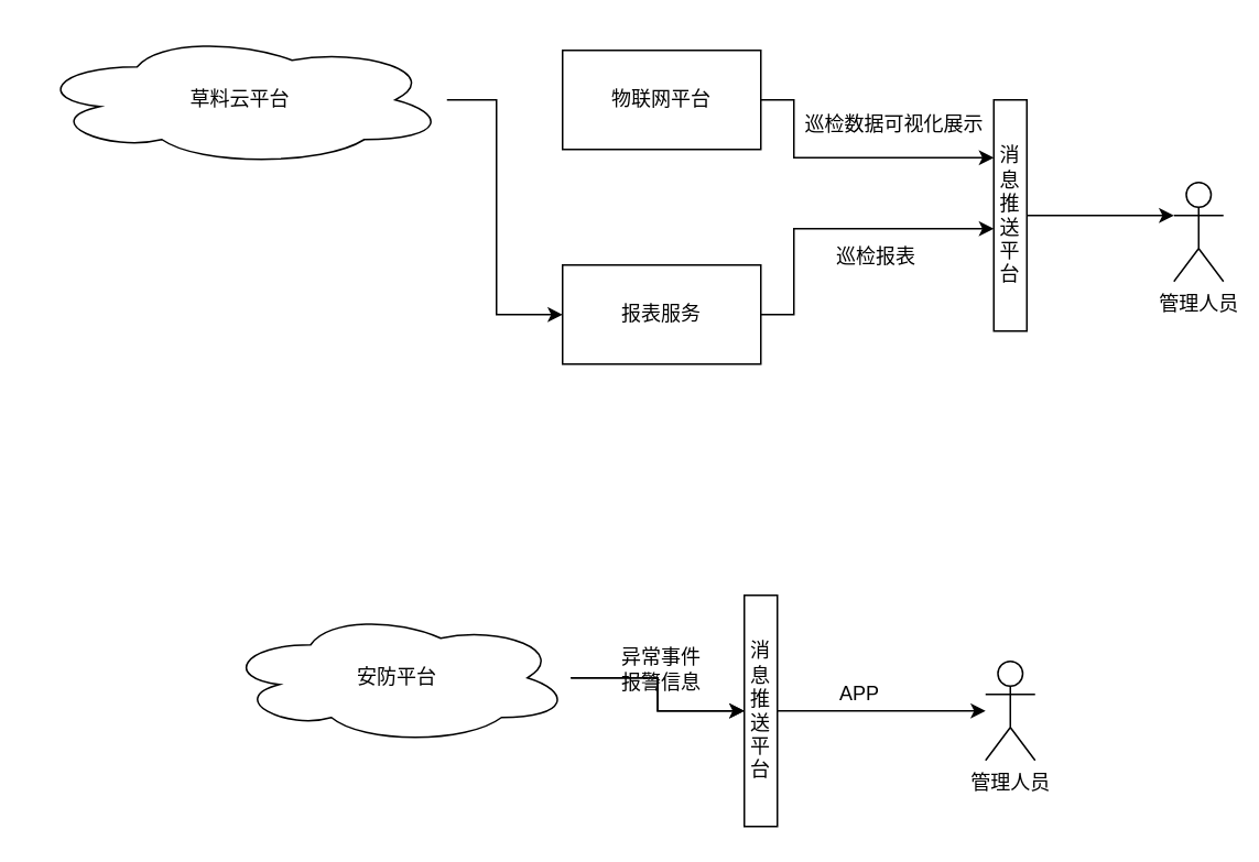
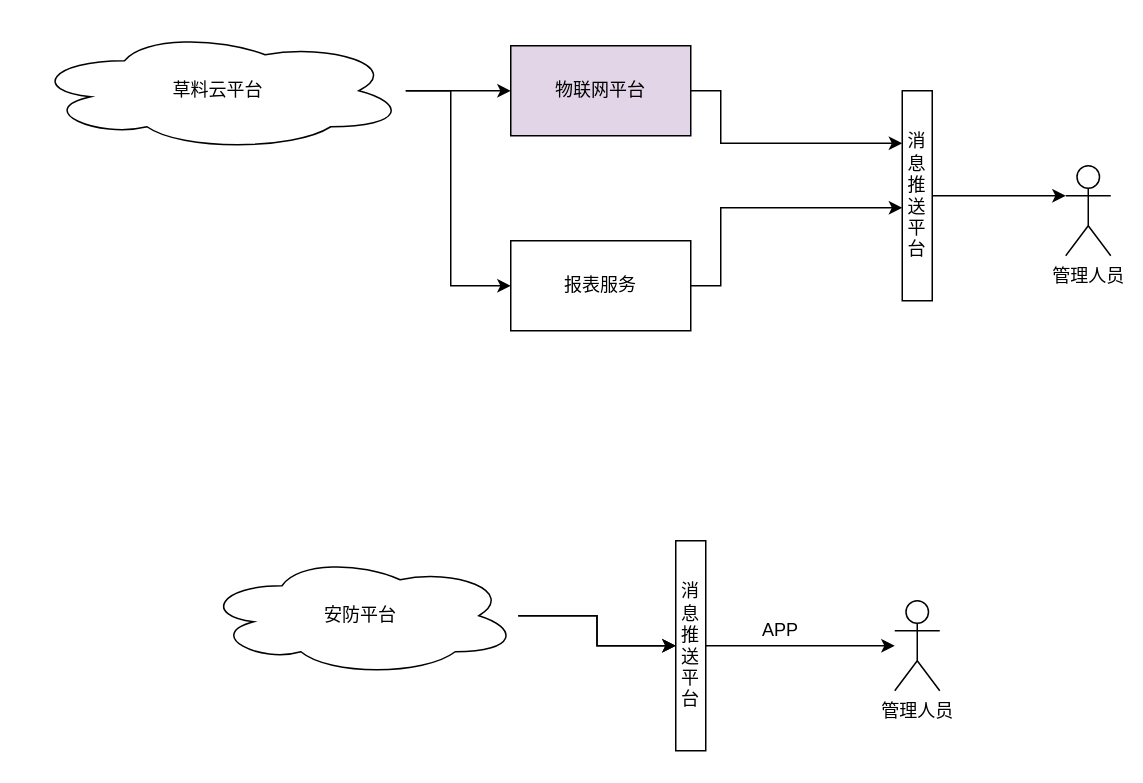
+ <mxCell id="2" style="edgeStyle=orthogonalEdgeStyle;rounded=0;orthogonalLoop=1;jettySize=auto;html=1;" edge="1" parent="1" source="4" target="6"><mxGeometry relative="1" as="geometry" /></mxCell>
- <mxCell id="6" value="物联网平台" style="rounded=0;whiteSpace=wrap;html=1;" vertex="1" parent="1"><mxGeometry x="340" y="30" width="120" height="60" as="geometry" /></mxCell>
+ <mxCell id="6" value="物联网平台" style="rounded=0;whiteSpace=wrap;html=1;fillColor=#e1d5e7;" vertex="1" parent="1"><mxGeometry x="340" y="30" width="120" height="60" as="geometry" /></mxCell>
- <mxCell id="13" value="巡检数据可视化展示" style="text;strokeColor=none;align=center;fillColor=none;html=1;verticalAlign=middle;whiteSpace=wrap;rounded=0;" vertex="1" parent="1"><mxGeometry x="481" y="60" width="120" height="30" as="geometry" /></mxCell>
- <mxCell id="10" value="巡检报表" style="text;strokeColor=none;align=center;fillColor=none;html=1;verticalAlign=middle;whiteSpace=wrap;rounded=0;" vertex="1" parent="1"><mxGeometry x="470" y="140" width="120" height="30" as="geometry" /></mxCell>
- <mxCell id="20" value="异常事件报警信息" style="text;strokeColor=none;align=center;fillColor=none;html=1;verticalAlign=middle;whiteSpace=wrap;rounded=0;" vertex="1" parent="1"><mxGeometry x="370" y="390" width="60" height="30" as="geometry" /></mxCell>
